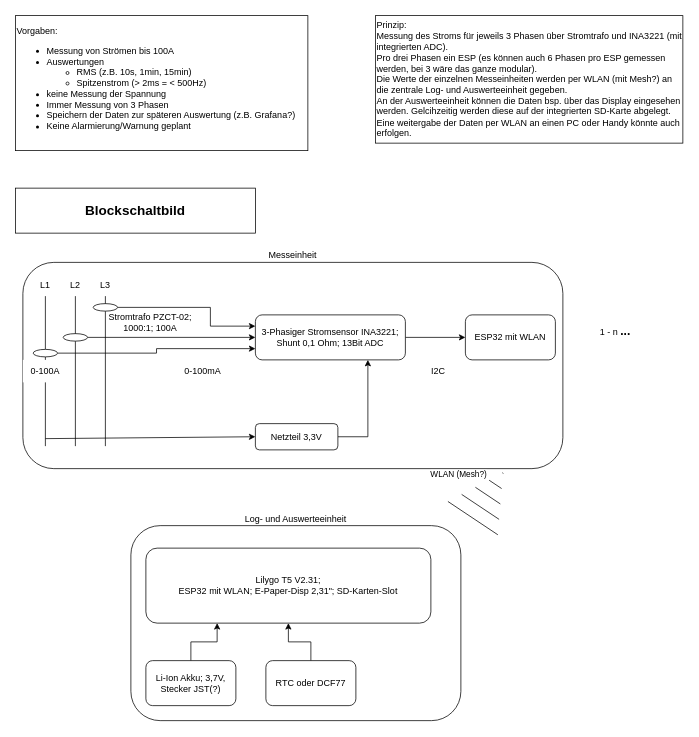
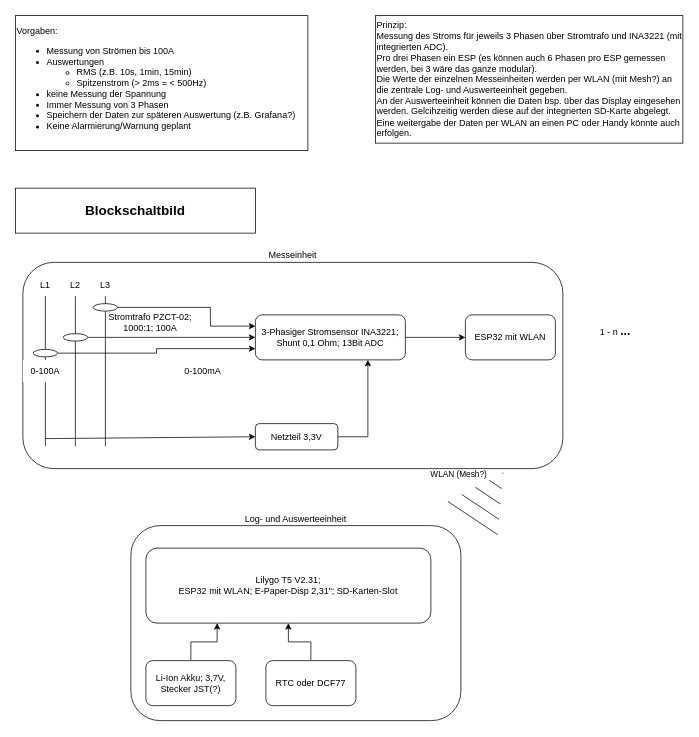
- <mxCell id="25" value="I2C" style="text;html=1;strokeColor=none;fillColor=none;align=center;verticalAlign=middle;whiteSpace=wrap;rounded=0;" vertex="1" parent="1"><mxGeometry x="554" y="479" width="60" height="30" as="geometry" /></mxCell>
